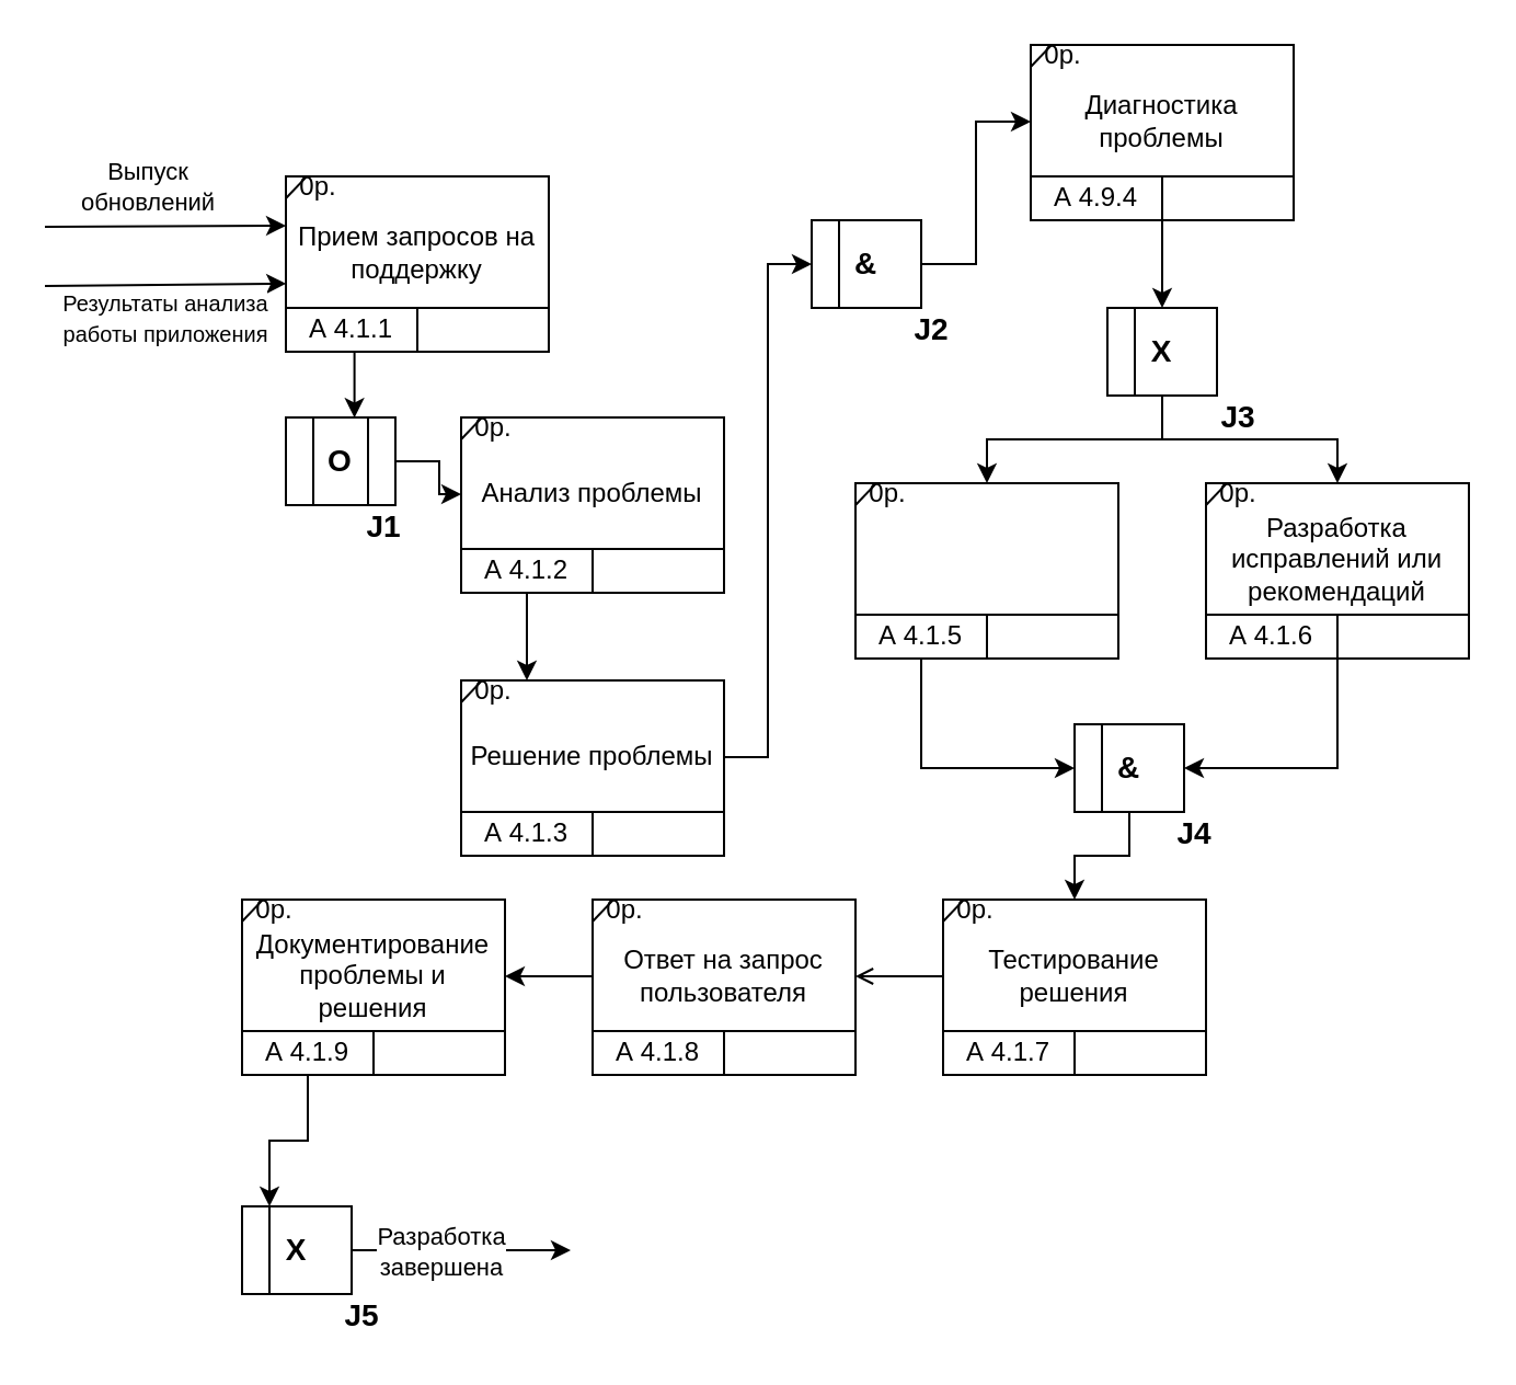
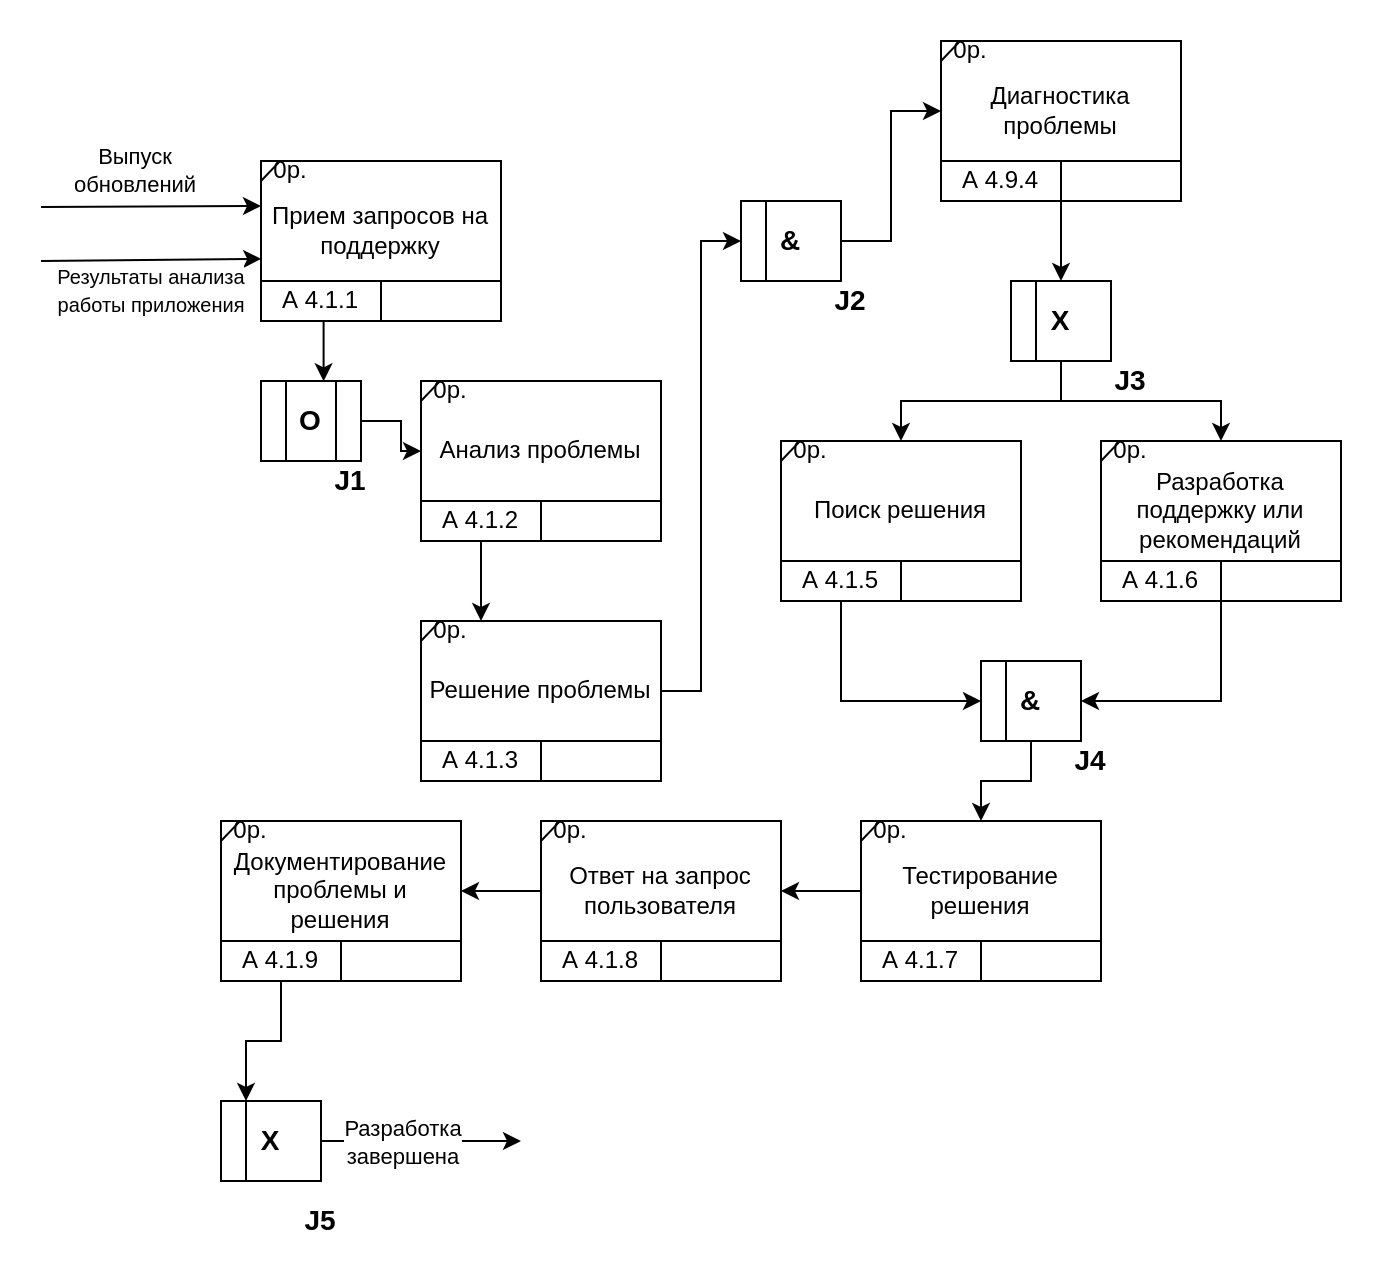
+ <mxCell id="69" value="Поиск решения" style="text;html=1;strokeColor=none;fillColor=none;align=center;verticalAlign=middle;whiteSpace=wrap;rounded=0;" vertex="1" parent="63"><mxGeometry y="10" width="120" height="50" as="geometry" /></mxCell>
- <mxCell id="78" value="Разработка исправлений или рекомендаций" style="text;html=1;strokeColor=none;fillColor=none;align=center;verticalAlign=middle;whiteSpace=wrap;rounded=0;" vertex="1" parent="71"><mxGeometry y="10" width="120" height="50" as="geometry" /></mxCell>
+ <mxCell id="78" value="Разработка поддержку или рекомендаций" style="text;html=1;strokeColor=none;fillColor=none;align=center;verticalAlign=middle;whiteSpace=wrap;rounded=0;" vertex="1" parent="71"><mxGeometry y="10" width="120" height="50" as="geometry" /></mxCell>
- <mxCell id="117" value="" style="edgeStyle=orthogonalEdgeStyle;rounded=0;orthogonalLoop=1;jettySize=auto;html=1;endArrow=open;" edge="1" parent="1" source="38" target="96"><mxGeometry relative="1" as="geometry" /></mxCell>
+ <mxCell id="117" value="" style="edgeStyle=orthogonalEdgeStyle;rounded=0;orthogonalLoop=1;jettySize=auto;html=1;" edge="1" parent="1" source="38" target="96"><mxGeometry relative="1" as="geometry" /></mxCell>
- <mxCell id="106" value="&lt;b&gt;&lt;font style=&quot;font-size: 14px;&quot;&gt;J5&lt;/font&gt;&lt;/b&gt;" style="text;html=1;strokeColor=none;fillColor=none;align=center;verticalAlign=middle;whiteSpace=wrap;rounded=0;" vertex="1" parent="1"><mxGeometry x="150" y="590" width="30" height="20" as="geometry" /></mxCell>
+ <mxCell id="106" value="&lt;b&gt;&lt;font style=&quot;font-size: 14px;&quot;&gt;J5&lt;/font&gt;&lt;/b&gt;" style="text;html=1;strokeColor=none;fillColor=none;align=center;verticalAlign=middle;whiteSpace=wrap;rounded=0;" vertex="1" parent="1"><mxGeometry x="145" y="600" width="30" height="20" as="geometry" /></mxCell>
